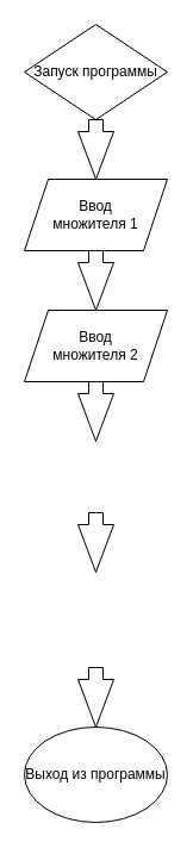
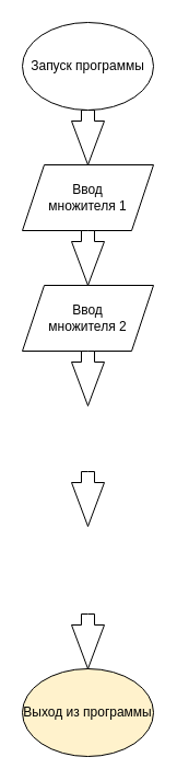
- <mxCell id="4" value="Запуск программы" style="rhombus;whiteSpace=wrap;html=1;" vertex="1" parent="1"><mxGeometry x="20" y="20" width="120" height="80" as="geometry" /></mxCell>
+ <mxCell id="4" value="Запуск программы" style="ellipse;whiteSpace=wrap;html=1;" vertex="1" parent="1"><mxGeometry x="20" y="20" width="120" height="80" as="geometry" /></mxCell>
- <mxCell id="5" value="Выход из программы" style="ellipse;whiteSpace=wrap;html=1;" vertex="1" parent="1"><mxGeometry x="20" y="610" width="120" height="80" as="geometry" /></mxCell>
+ <mxCell id="5" value="Выход из программы" style="ellipse;whiteSpace=wrap;html=1;fillColor=#fff2cc;" vertex="1" parent="1"><mxGeometry x="20" y="610" width="120" height="80" as="geometry" /></mxCell>
